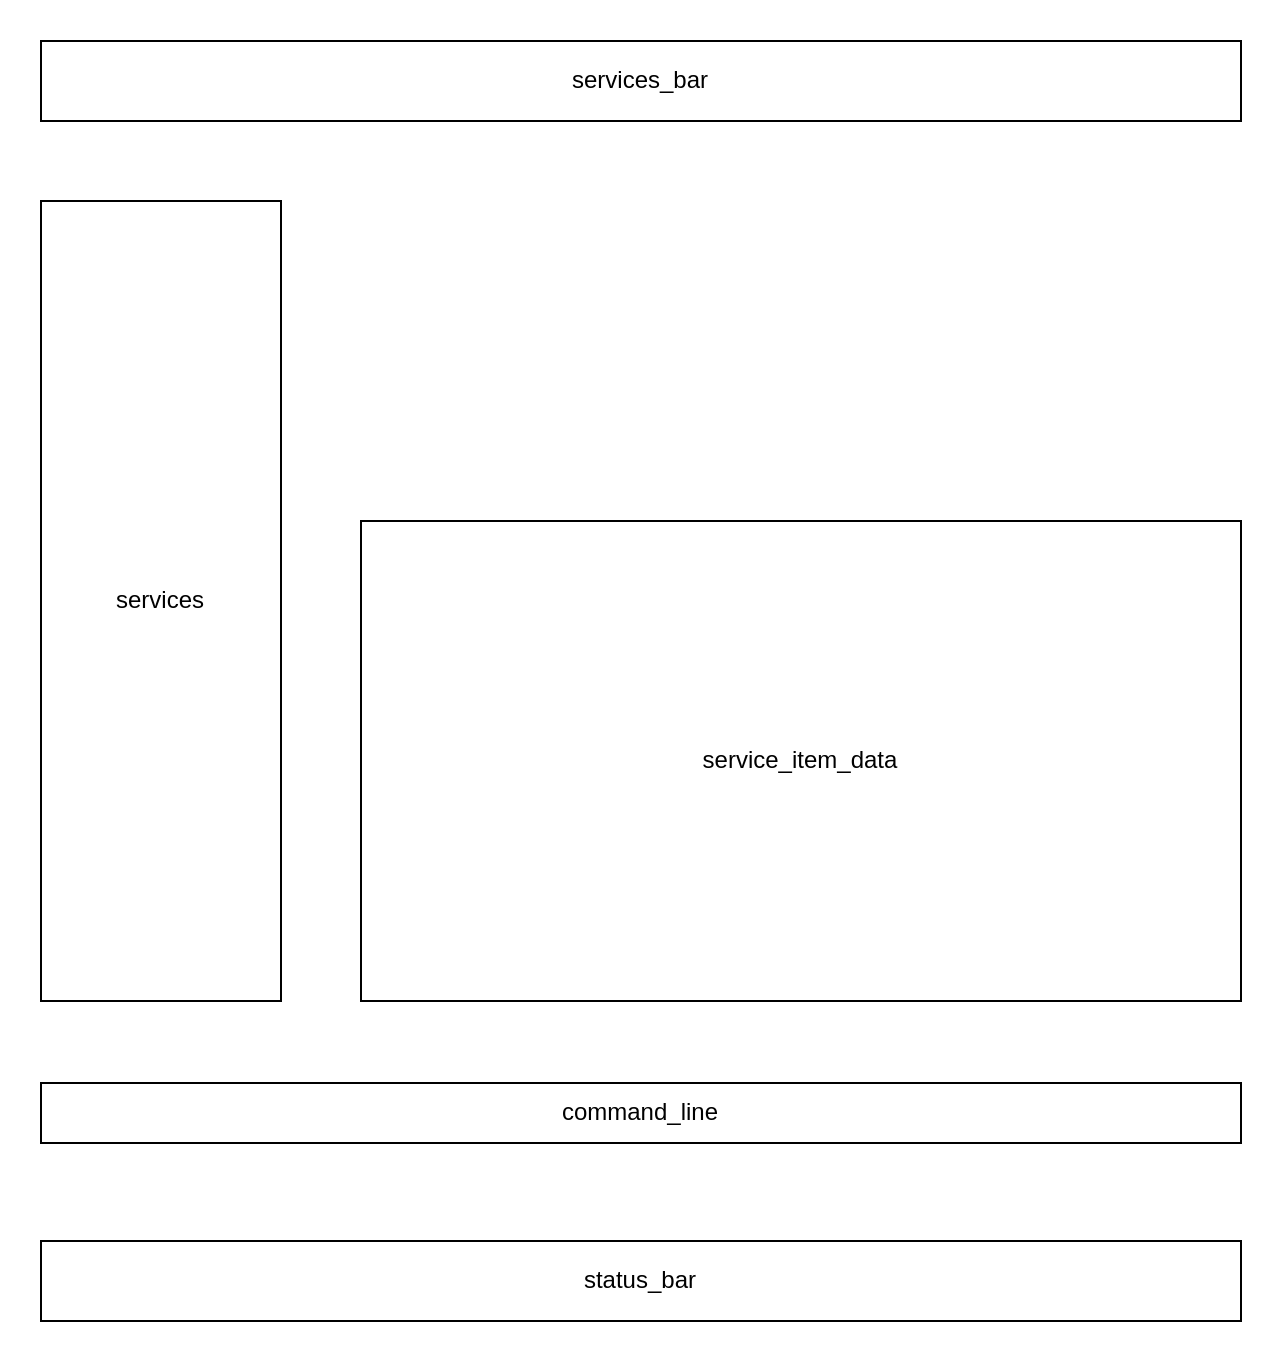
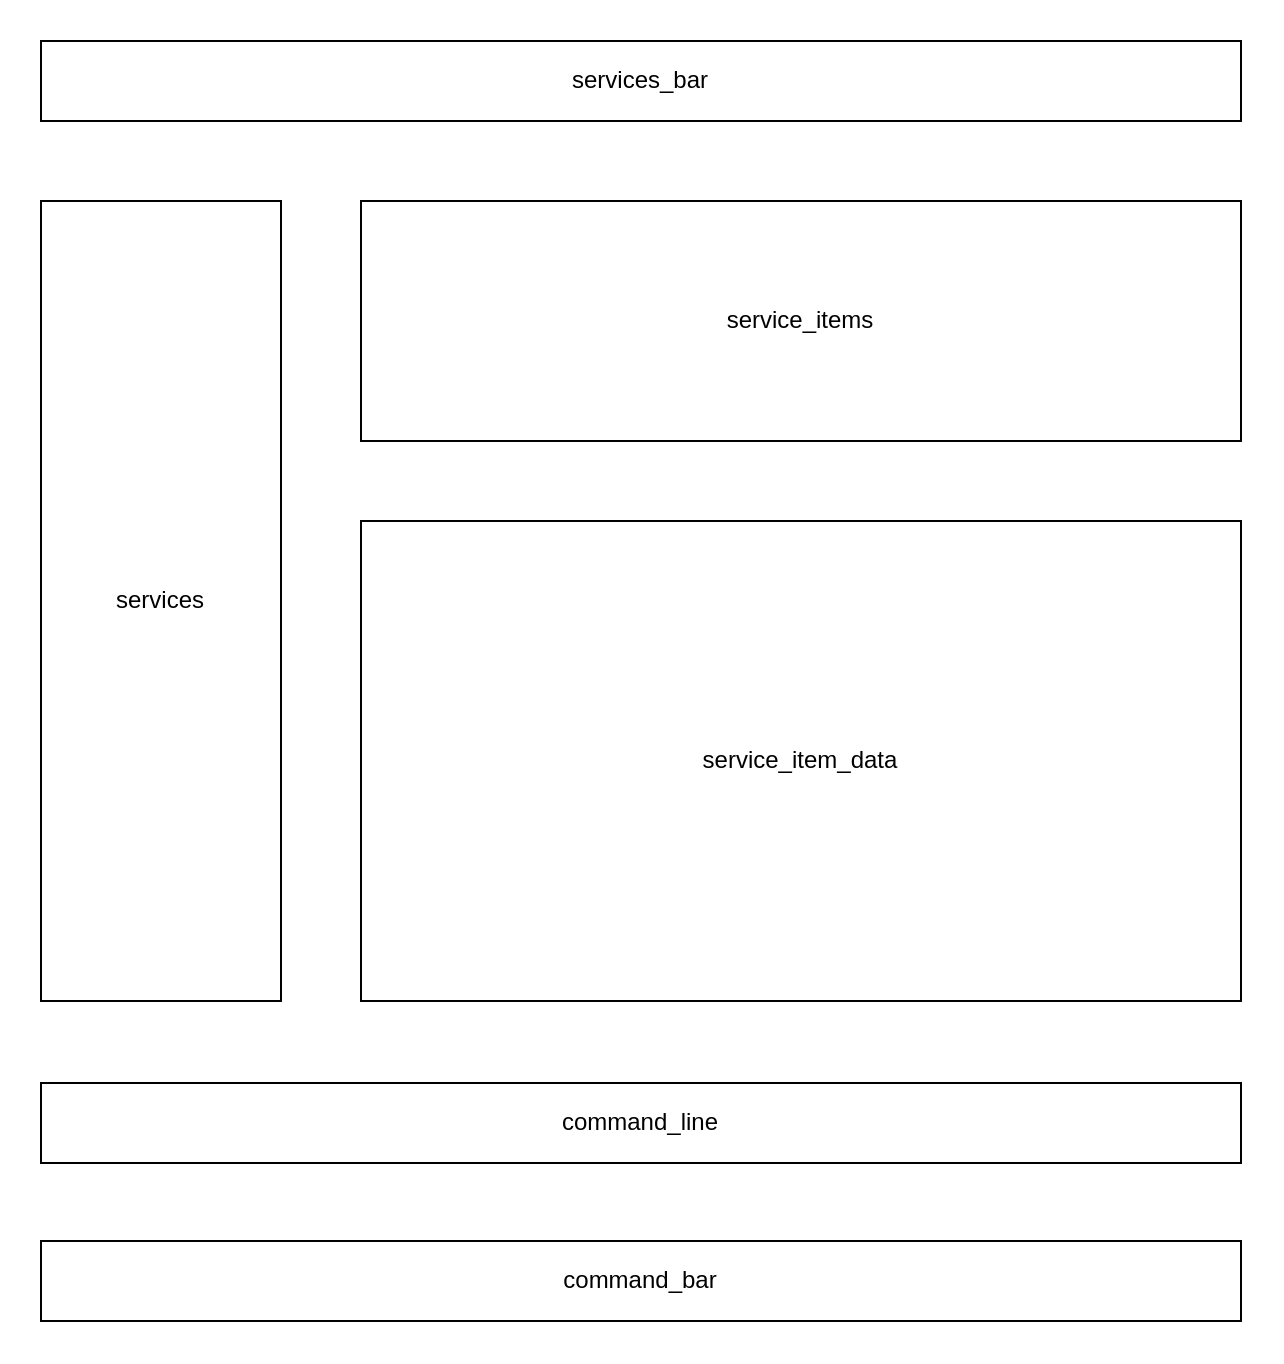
+ <mxCell id="3" value="service_items" style="rounded=0;whiteSpace=wrap;html=1;" vertex="1" parent="1"><mxGeometry x="180" y="100" width="440" height="120" as="geometry" /></mxCell>
- <mxCell id="5" value="command_line" style="rounded=0;whiteSpace=wrap;html=1;" vertex="1" parent="1"><mxGeometry x="20" y="541" width="600" height="30" as="geometry" /></mxCell>
+ <mxCell id="5" value="command_line" style="rounded=0;whiteSpace=wrap;html=1;" vertex="1" parent="1"><mxGeometry x="20" y="541" width="600" height="40" as="geometry" /></mxCell>
- <mxCell id="7" value="status_bar" style="rounded=0;whiteSpace=wrap;html=1;" vertex="1" parent="1"><mxGeometry x="20" y="620" width="600" height="40" as="geometry" /></mxCell>
+ <mxCell id="7" value="command_bar" style="rounded=0;whiteSpace=wrap;html=1;" vertex="1" parent="1"><mxGeometry x="20" y="620" width="600" height="40" as="geometry" /></mxCell>
